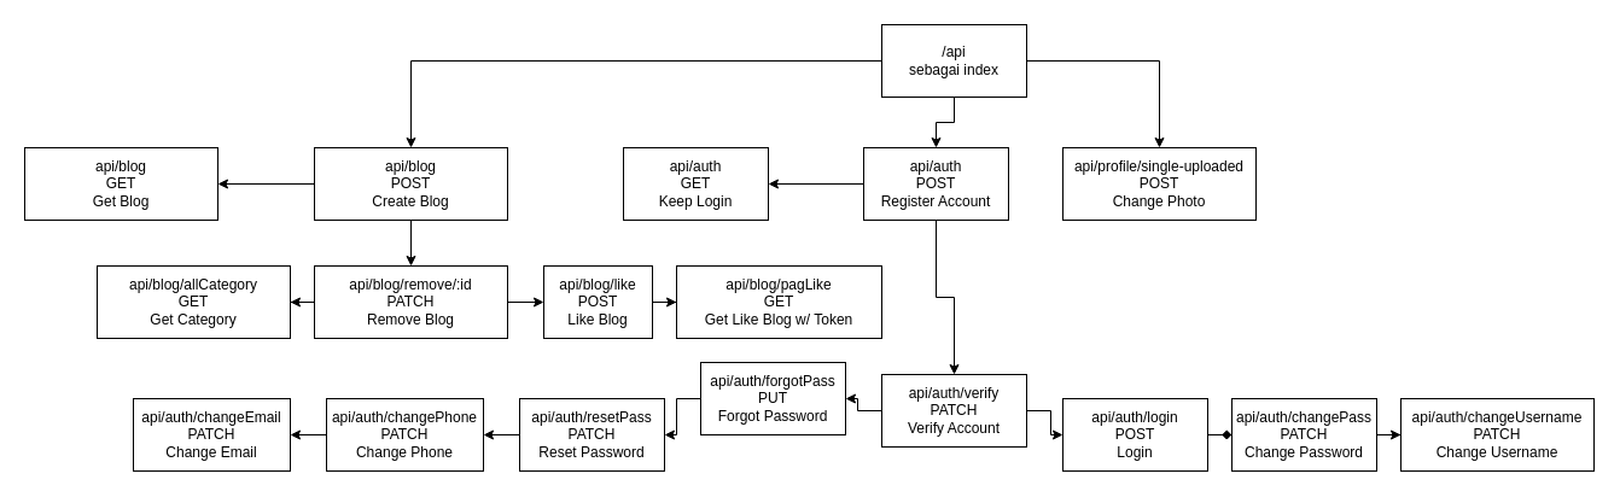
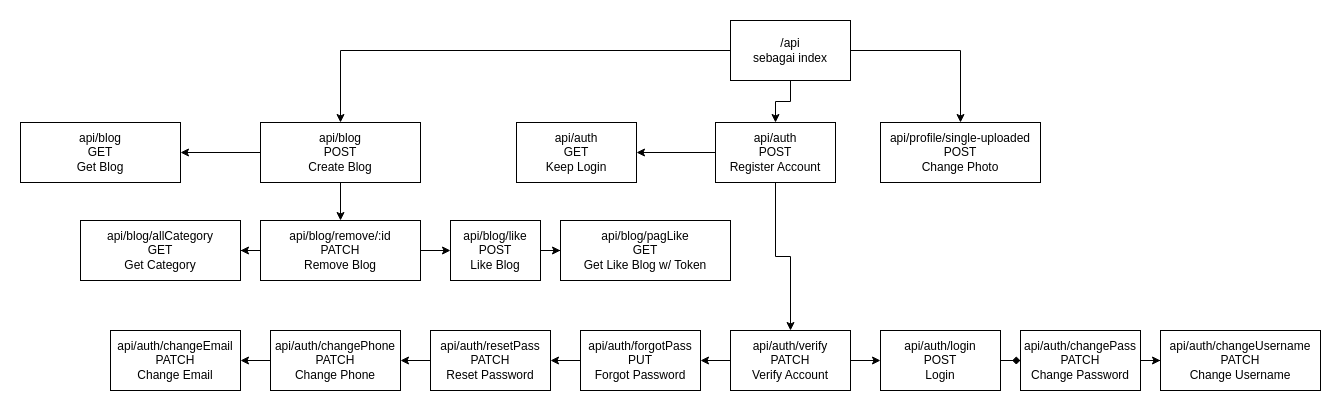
- <mxCell id="16" value="api/auth/forgotPass&lt;br&gt;PUT&lt;br&gt;Forgot Password" style="rounded=0;whiteSpace=wrap;html=1;" parent="1" vertex="1"><mxGeometry x="580" y="300" width="120" height="60" as="geometry" /></mxCell>
+ <mxCell id="16" value="api/auth/forgotPass&lt;br&gt;PUT&lt;br&gt;Forgot Password" style="rounded=0;whiteSpace=wrap;html=1;" parent="1" vertex="1"><mxGeometry x="580" y="330" width="120" height="60" as="geometry" /></mxCell>
- <mxCell id="11" value="api/auth/verify&lt;br&gt;PATCH&lt;br&gt;Verify Account" style="rounded=0;whiteSpace=wrap;html=1;" parent="1" vertex="1"><mxGeometry x="730" y="310" width="120" height="60" as="geometry" /></mxCell>
+ <mxCell id="11" value="api/auth/verify&lt;br&gt;PATCH&lt;br&gt;Verify Account" style="rounded=0;whiteSpace=wrap;html=1;" parent="1" vertex="1"><mxGeometry x="730" y="330" width="120" height="60" as="geometry" /></mxCell>
